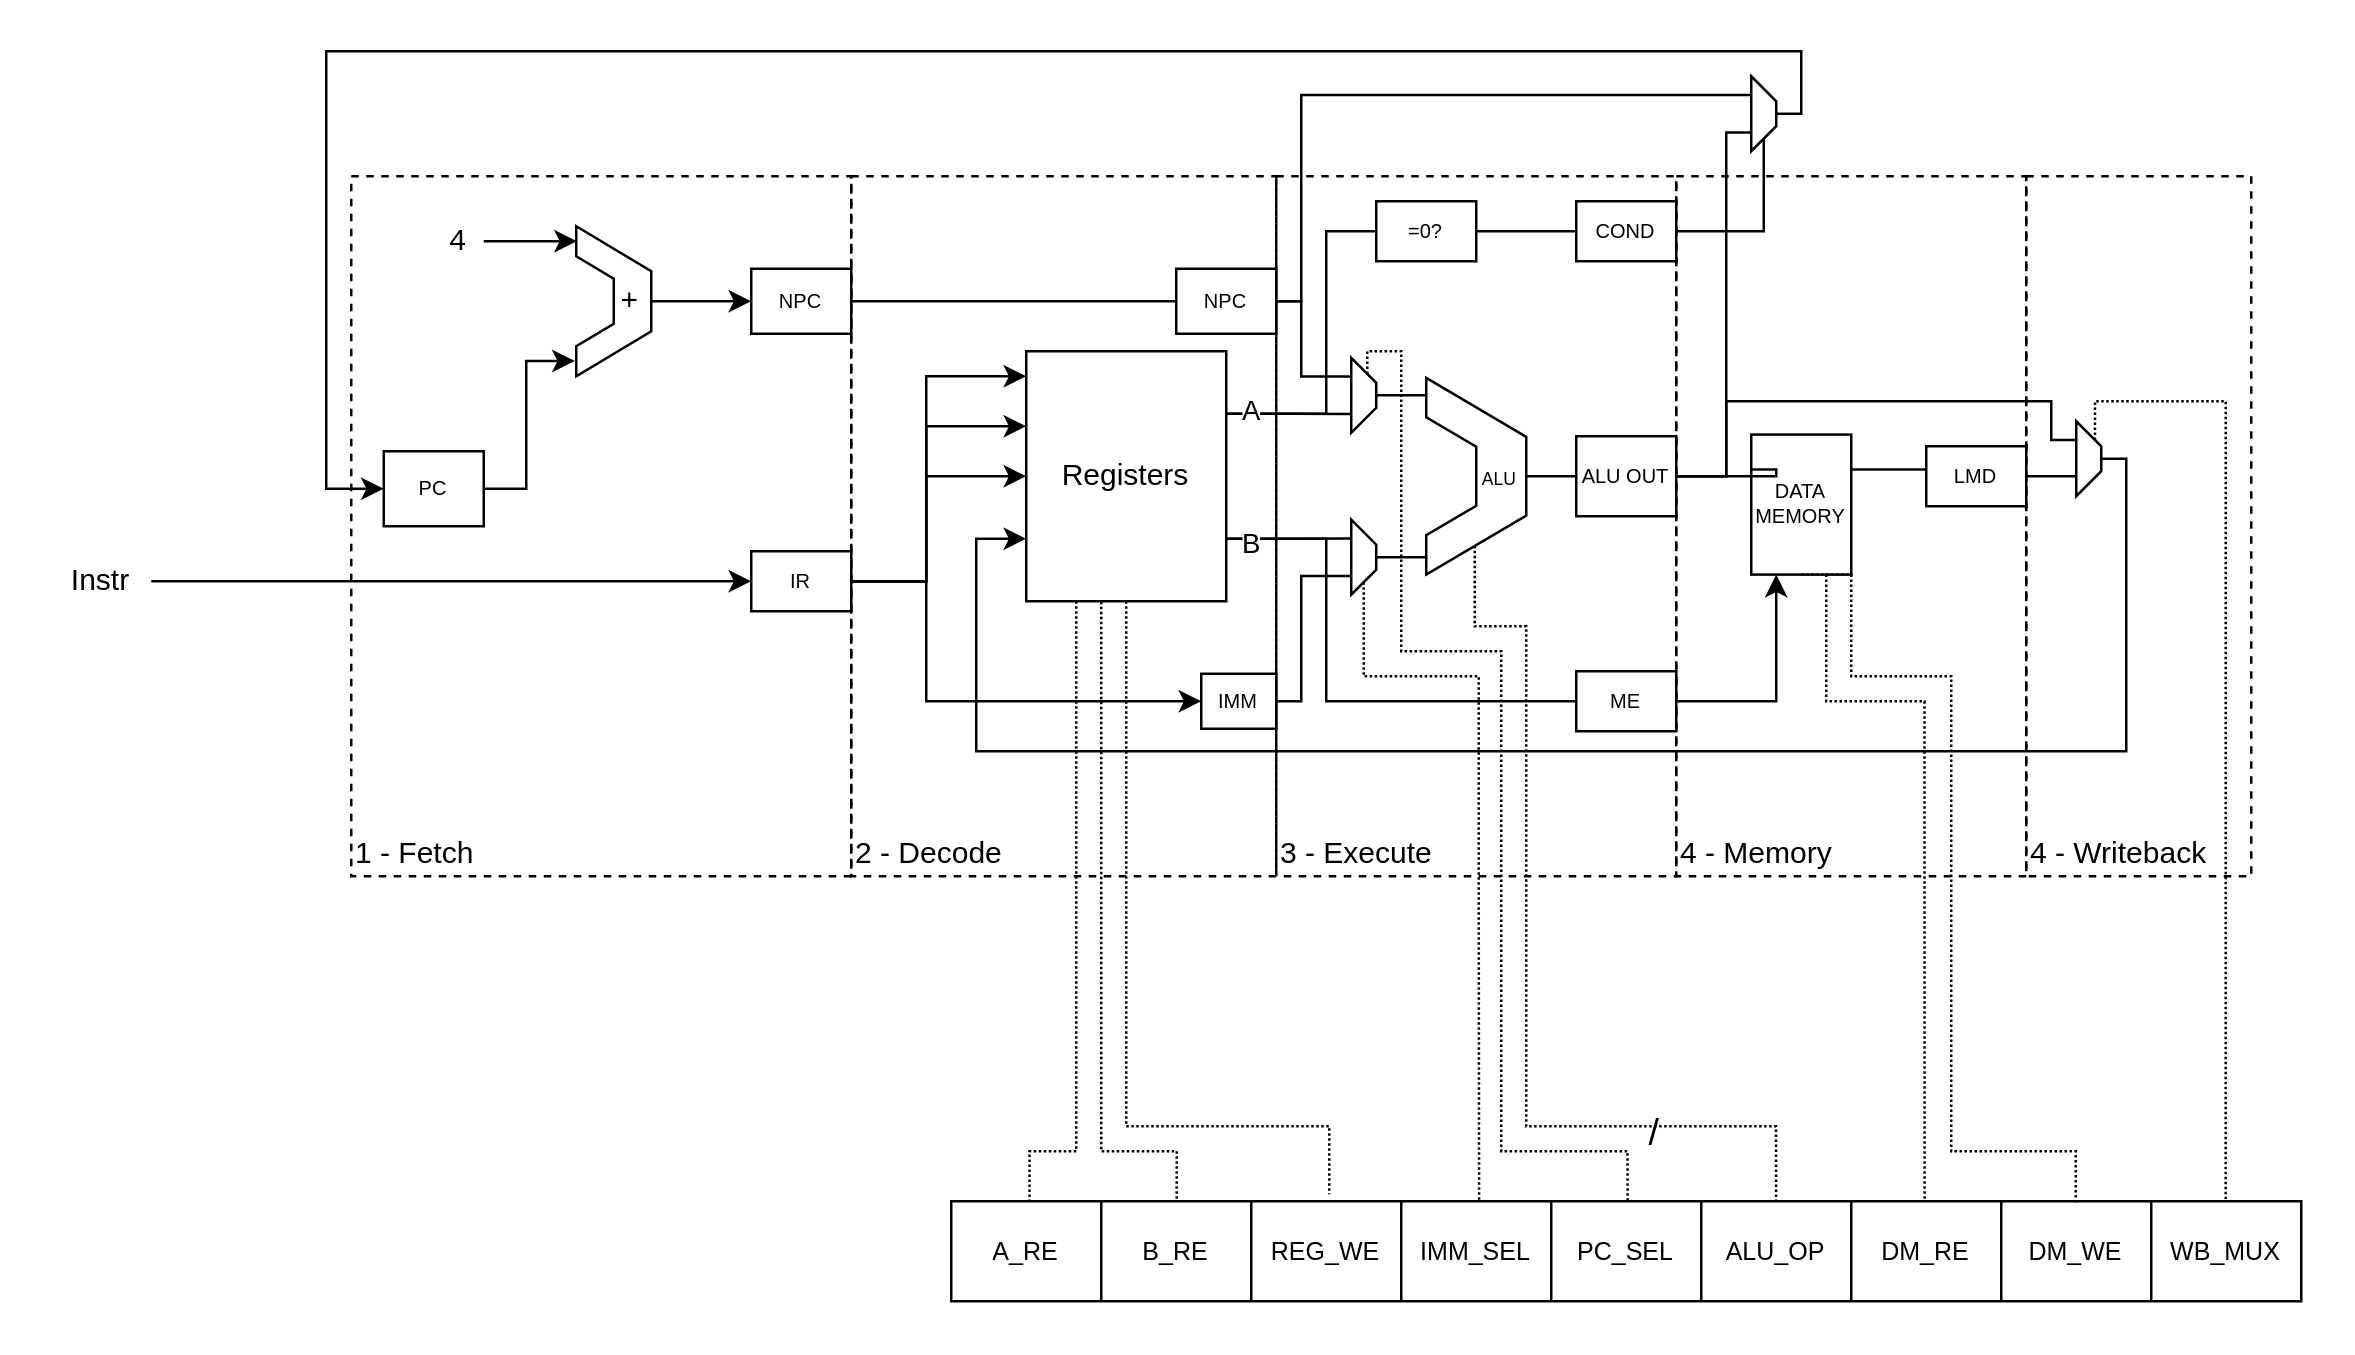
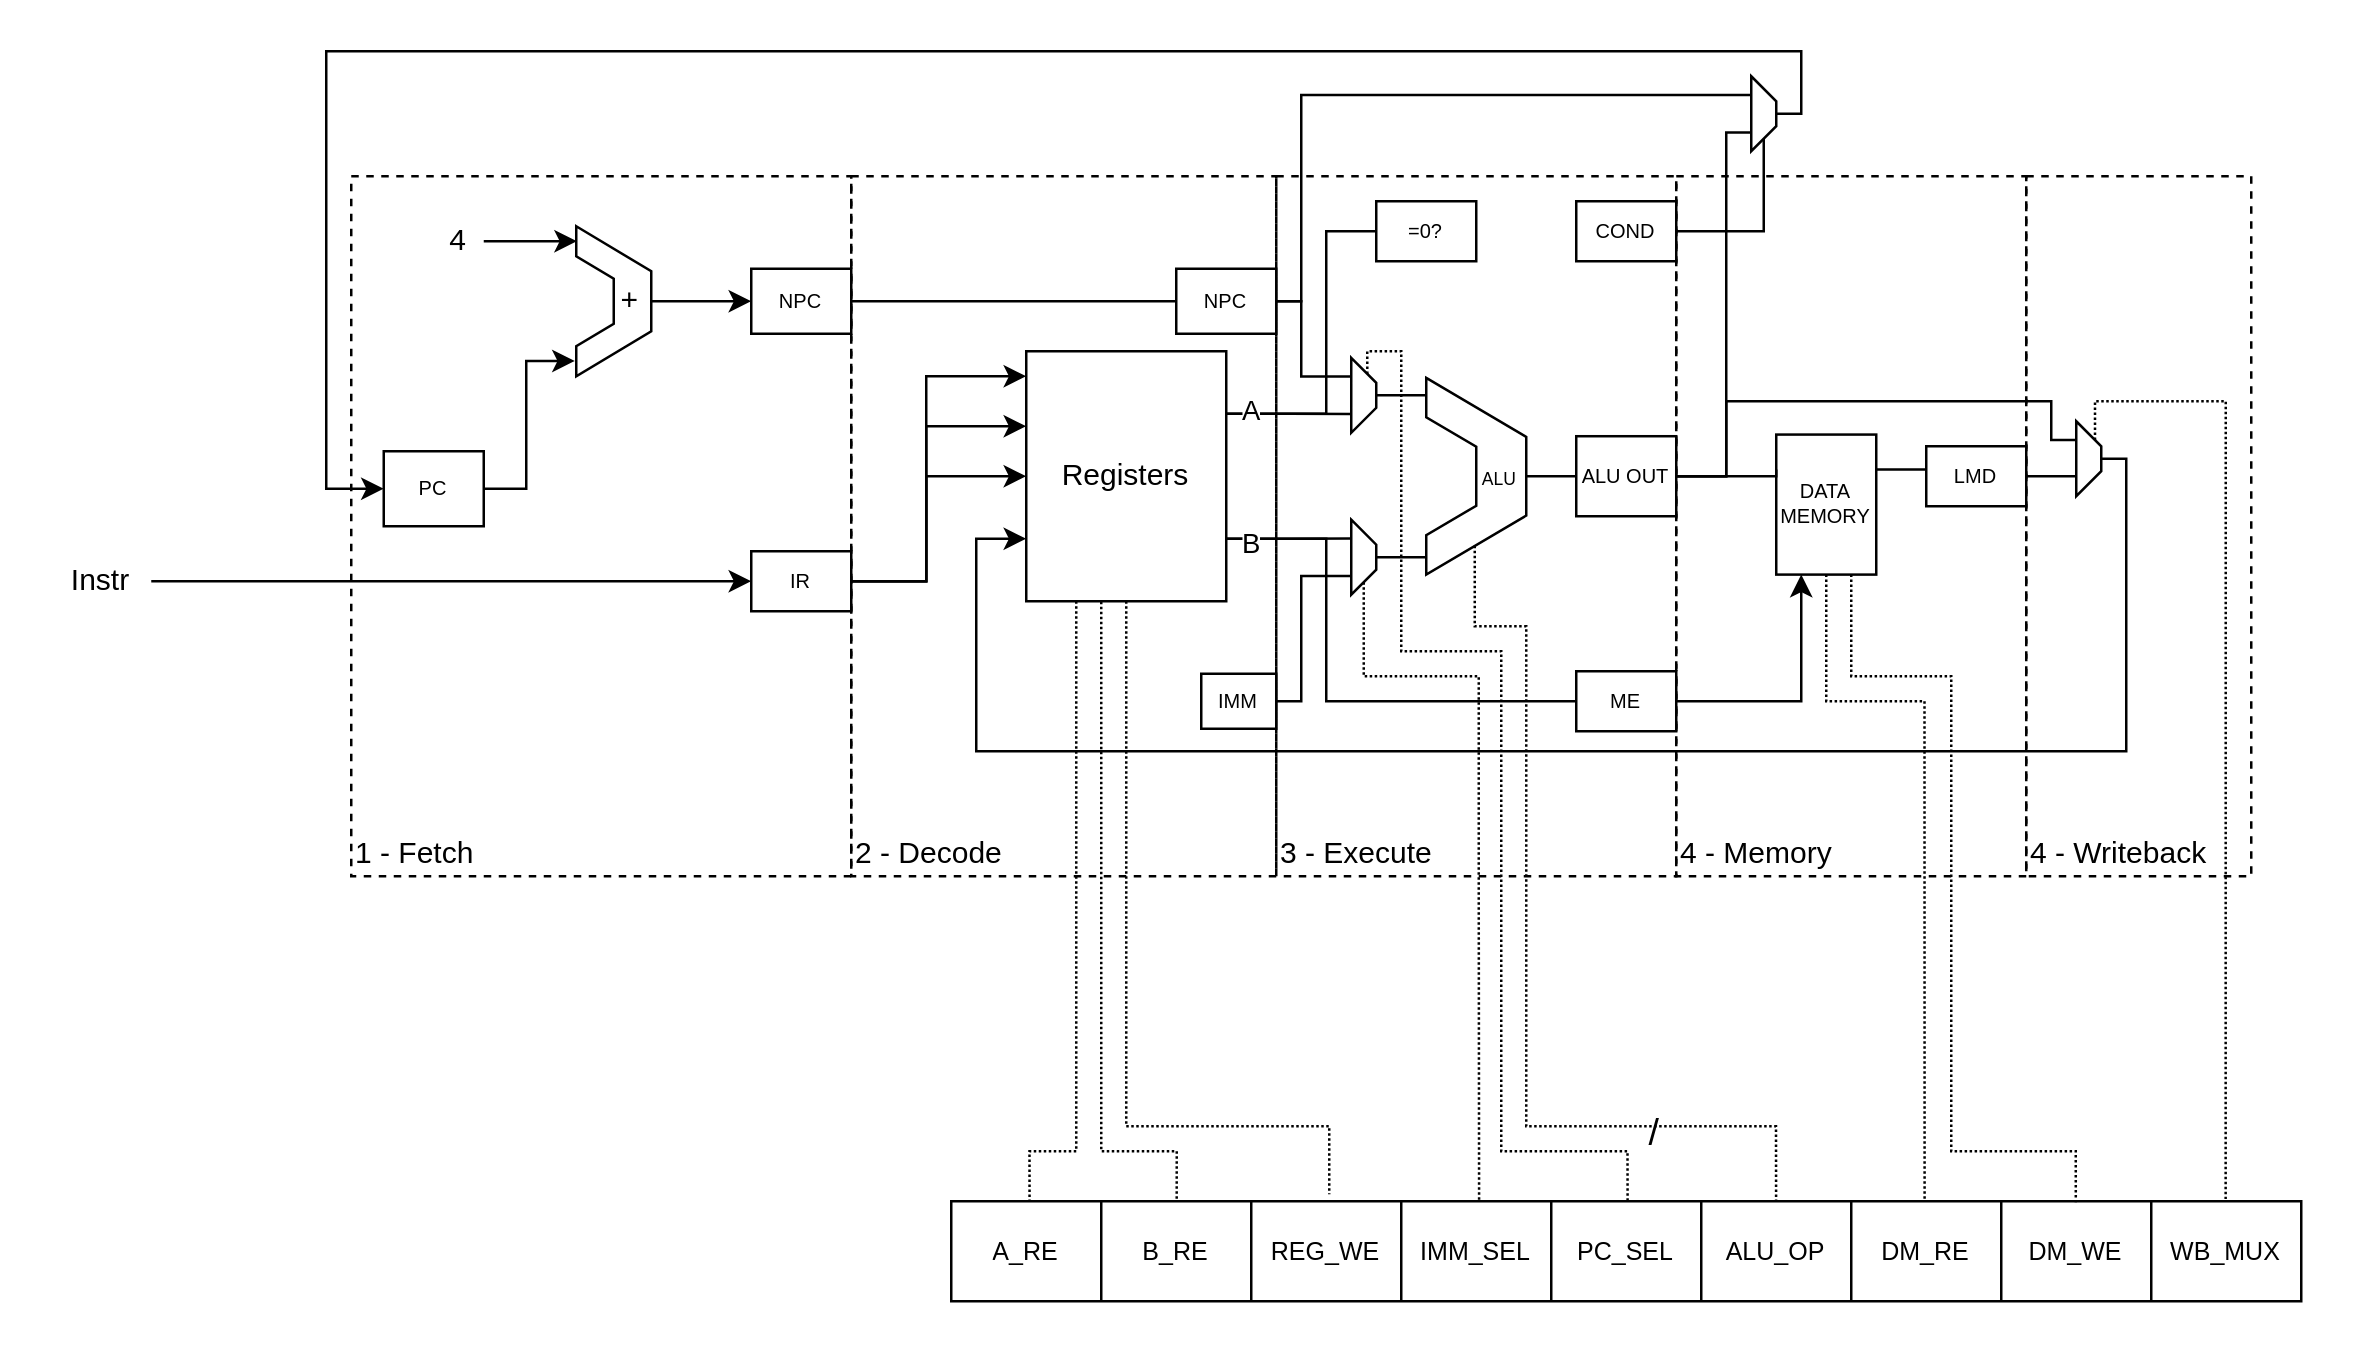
- <mxCell id="34" style="edgeStyle=orthogonalEdgeStyle;rounded=0;orthogonalLoop=1;jettySize=auto;html=1;exitX=1;exitY=0.5;exitDx=0;exitDy=0;entryX=0;entryY=0.5;entryDx=0;entryDy=0;fontSize=7;endArrow=none;endFill=0;" edge="1" parent="1" source="35" target="38"><mxGeometry relative="1" as="geometry" /></mxCell>
- <mxCell id="60" value="&lt;div&gt;DATA&lt;/div&gt;&lt;div&gt;MEMORY&lt;br&gt;&lt;/div&gt;" style="rounded=0;whiteSpace=wrap;html=1;fontSize=8;strokeColor=default;strokeWidth=1;fillColor=none;" vertex="1" parent="1"><mxGeometry x="700" y="173.33" width="40" height="56.01" as="geometry" /></mxCell>
+ <mxCell id="60" value="&lt;div&gt;DATA&lt;/div&gt;&lt;div&gt;MEMORY&lt;br&gt;&lt;/div&gt;" style="rounded=0;whiteSpace=wrap;html=1;fontSize=8;strokeColor=default;strokeWidth=1;fillColor=none;" vertex="1" parent="1"><mxGeometry x="710" y="173.33" width="40" height="56.01" as="geometry" /></mxCell>
- <mxCell id="65" style="edgeStyle=orthogonalEdgeStyle;rounded=0;orthogonalLoop=1;jettySize=auto;html=1;exitX=1;exitY=0.5;exitDx=0;exitDy=0;entryX=0;entryY=0.5;entryDx=0;entryDy=0;fontSize=8;startArrow=none;startFill=0;endArrow=classic;endFill=1;" edge="1" parent="1" source="73" target="31"><mxGeometry relative="1" as="geometry"><Array as="points"><mxPoint x="370" y="232" /><mxPoint x="370" y="280" /></Array></mxGeometry></mxCell>
